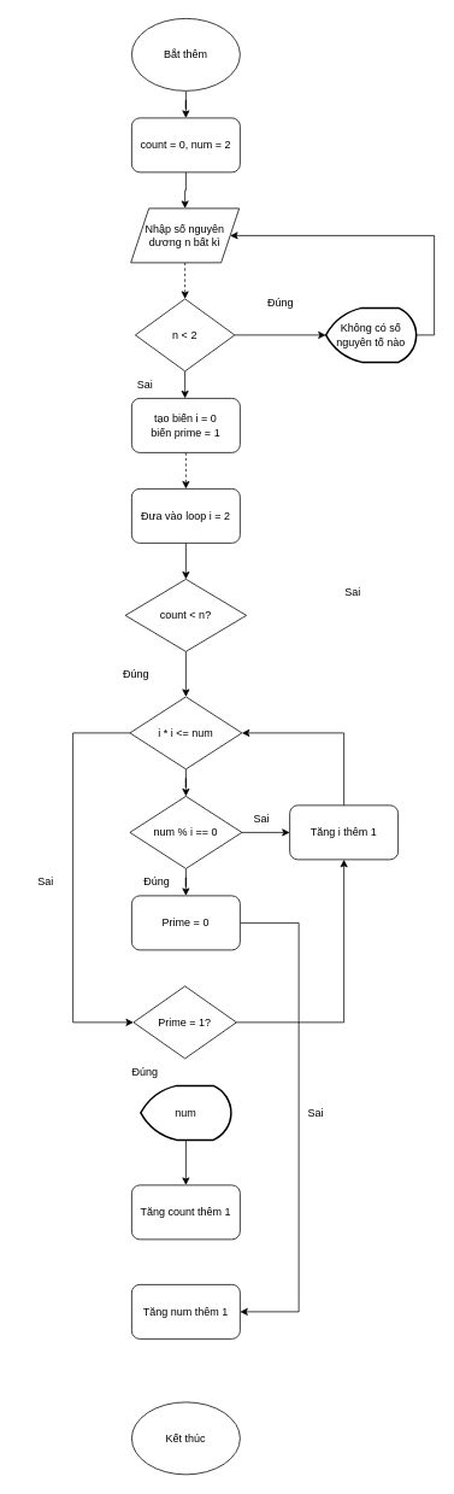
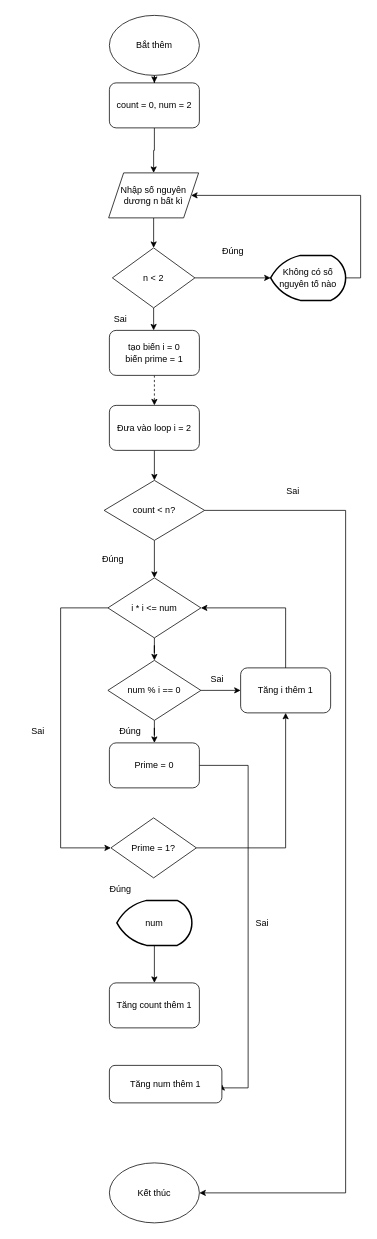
- <mxCell id="22" value="count = 0, num = 2" style="rounded=1;whiteSpace=wrap;html=1;" vertex="1" parent="1"><mxGeometry x="145" y="130" width="120" height="60" as="geometry" /></mxCell>
+ <mxCell id="22" value="count = 0, num = 2" style="rounded=1;whiteSpace=wrap;html=1;" vertex="1" parent="1"><mxGeometry x="145" y="110" width="120" height="60" as="geometry" /></mxCell>
- <mxCell id="5" value="" style="edgeStyle=orthogonalEdgeStyle;rounded=0;orthogonalLoop=1;jettySize=auto;html=1;dashed=1;" edge="1" parent="1" source="6" target="9"><mxGeometry relative="1" as="geometry" /></mxCell>
+ <mxCell id="5" value="" style="edgeStyle=orthogonalEdgeStyle;rounded=0;orthogonalLoop=1;jettySize=auto;html=1;" edge="1" parent="1" source="6" target="9"><mxGeometry relative="1" as="geometry" /></mxCell>
+ <mxCell id="42" style="edgeStyle=orthogonalEdgeStyle;rounded=0;orthogonalLoop=1;jettySize=auto;html=1;exitX=1;exitY=0.5;exitDx=0;exitDy=0;entryX=1;entryY=0.5;entryDx=0;entryDy=0;" edge="1" parent="1" source="43" target="4"><mxGeometry relative="1" as="geometry"><Array as="points"><mxPoint x="460" y="680" /><mxPoint x="460" y="1590" /></Array></mxGeometry></mxCell>
- <mxCell id="40" value="Tăng num thêm 1" style="rounded=1;whiteSpace=wrap;html=1;" vertex="1" parent="1"><mxGeometry x="145" y="1420" width="120" height="60" as="geometry" /></mxCell>
+ <mxCell id="40" value="Tăng num thêm 1" style="rounded=1;whiteSpace=wrap;html=1;" vertex="1" parent="1"><mxGeometry x="145" y="1420" width="150" height="50" as="geometry" /></mxCell>
